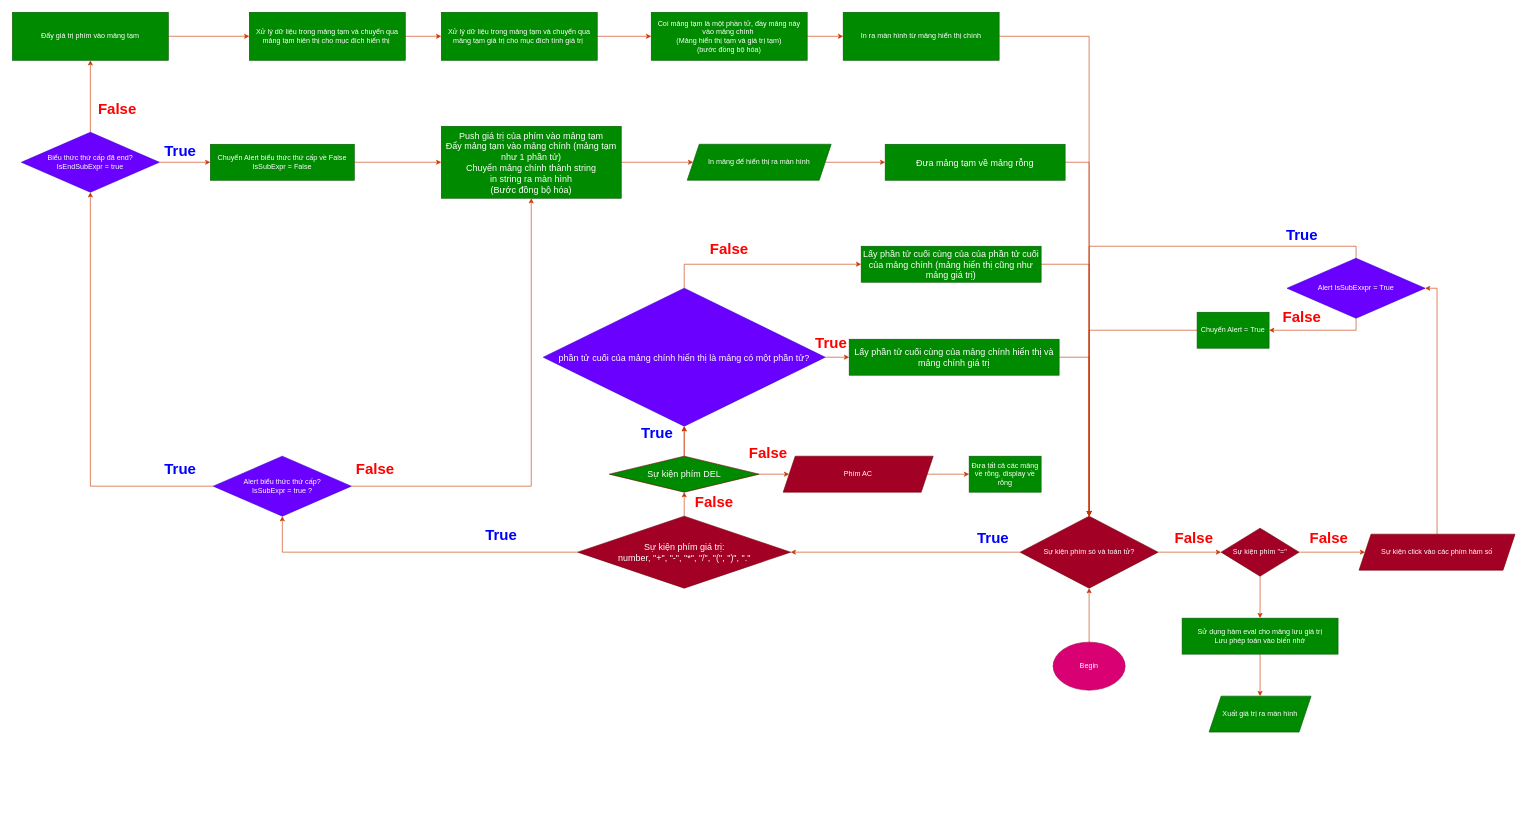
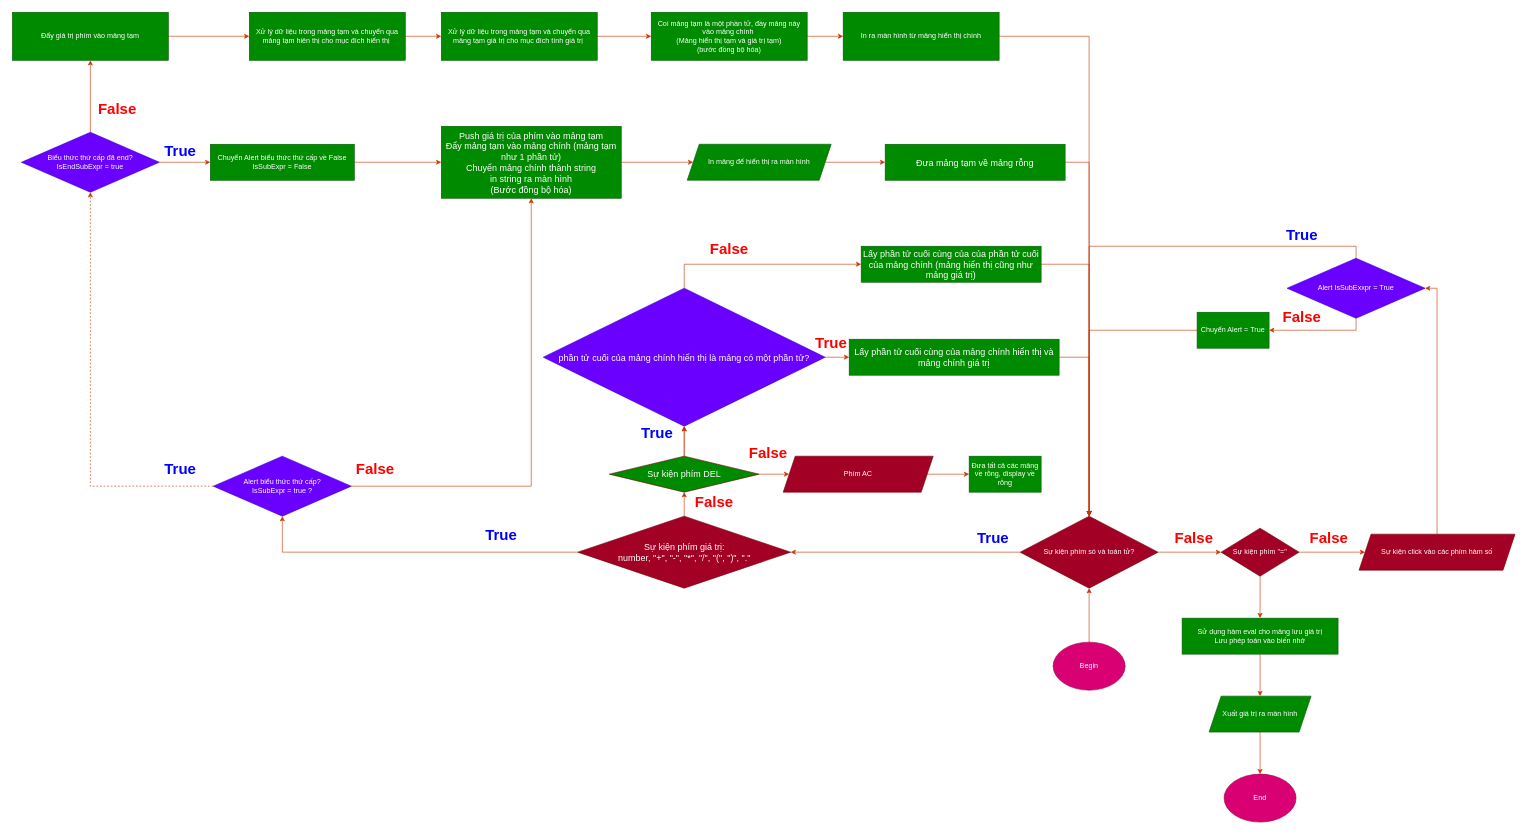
- <mxCell id="2" style="edgeStyle=orthogonalEdgeStyle;rounded=0;orthogonalLoop=1;jettySize=auto;html=1;entryX=0.5;entryY=1;entryDx=0;entryDy=0;fontSize=15;exitX=0;exitY=0.5;exitDx=0;exitDy=0;fillColor=#fa6800;strokeColor=#C73500;fontColor=#0000FF;" parent="1" source="57" target="30" edge="1"><mxGeometry relative="1" as="geometry"><mxPoint x="355" y="580" as="sourcePoint" /></mxGeometry></mxCell>
+ <mxCell id="2" style="edgeStyle=orthogonalEdgeStyle;rounded=0;orthogonalLoop=1;jettySize=auto;html=1;entryX=0.5;entryY=1;entryDx=0;entryDy=0;fontSize=15;exitX=0;exitY=0.5;exitDx=0;exitDy=0;fillColor=#fa6800;strokeColor=#C73500;fontColor=#0000FF;dashed=1;" parent="1" source="57" target="30" edge="1"><mxGeometry relative="1" as="geometry"><mxPoint x="355" y="580" as="sourcePoint" /></mxGeometry></mxCell>
+ <mxCell id="51" value="" style="edgeStyle=orthogonalEdgeStyle;rounded=0;orthogonalLoop=1;jettySize=auto;html=1;fontSize=15;fillColor=#fa6800;strokeColor=#C73500;fontColor=#0000FF;" parent="1" source="52" target="53" edge="1"><mxGeometry relative="1" as="geometry" /></mxCell>
+ <mxCell id="53" value="End" style="ellipse;whiteSpace=wrap;html=1;fillColor=#d80073;strokeColor=#A50040;fontColor=#ffffff;" parent="1" vertex="1"><mxGeometry x="2040" y="1290" width="120" height="80" as="geometry" /></mxCell>
